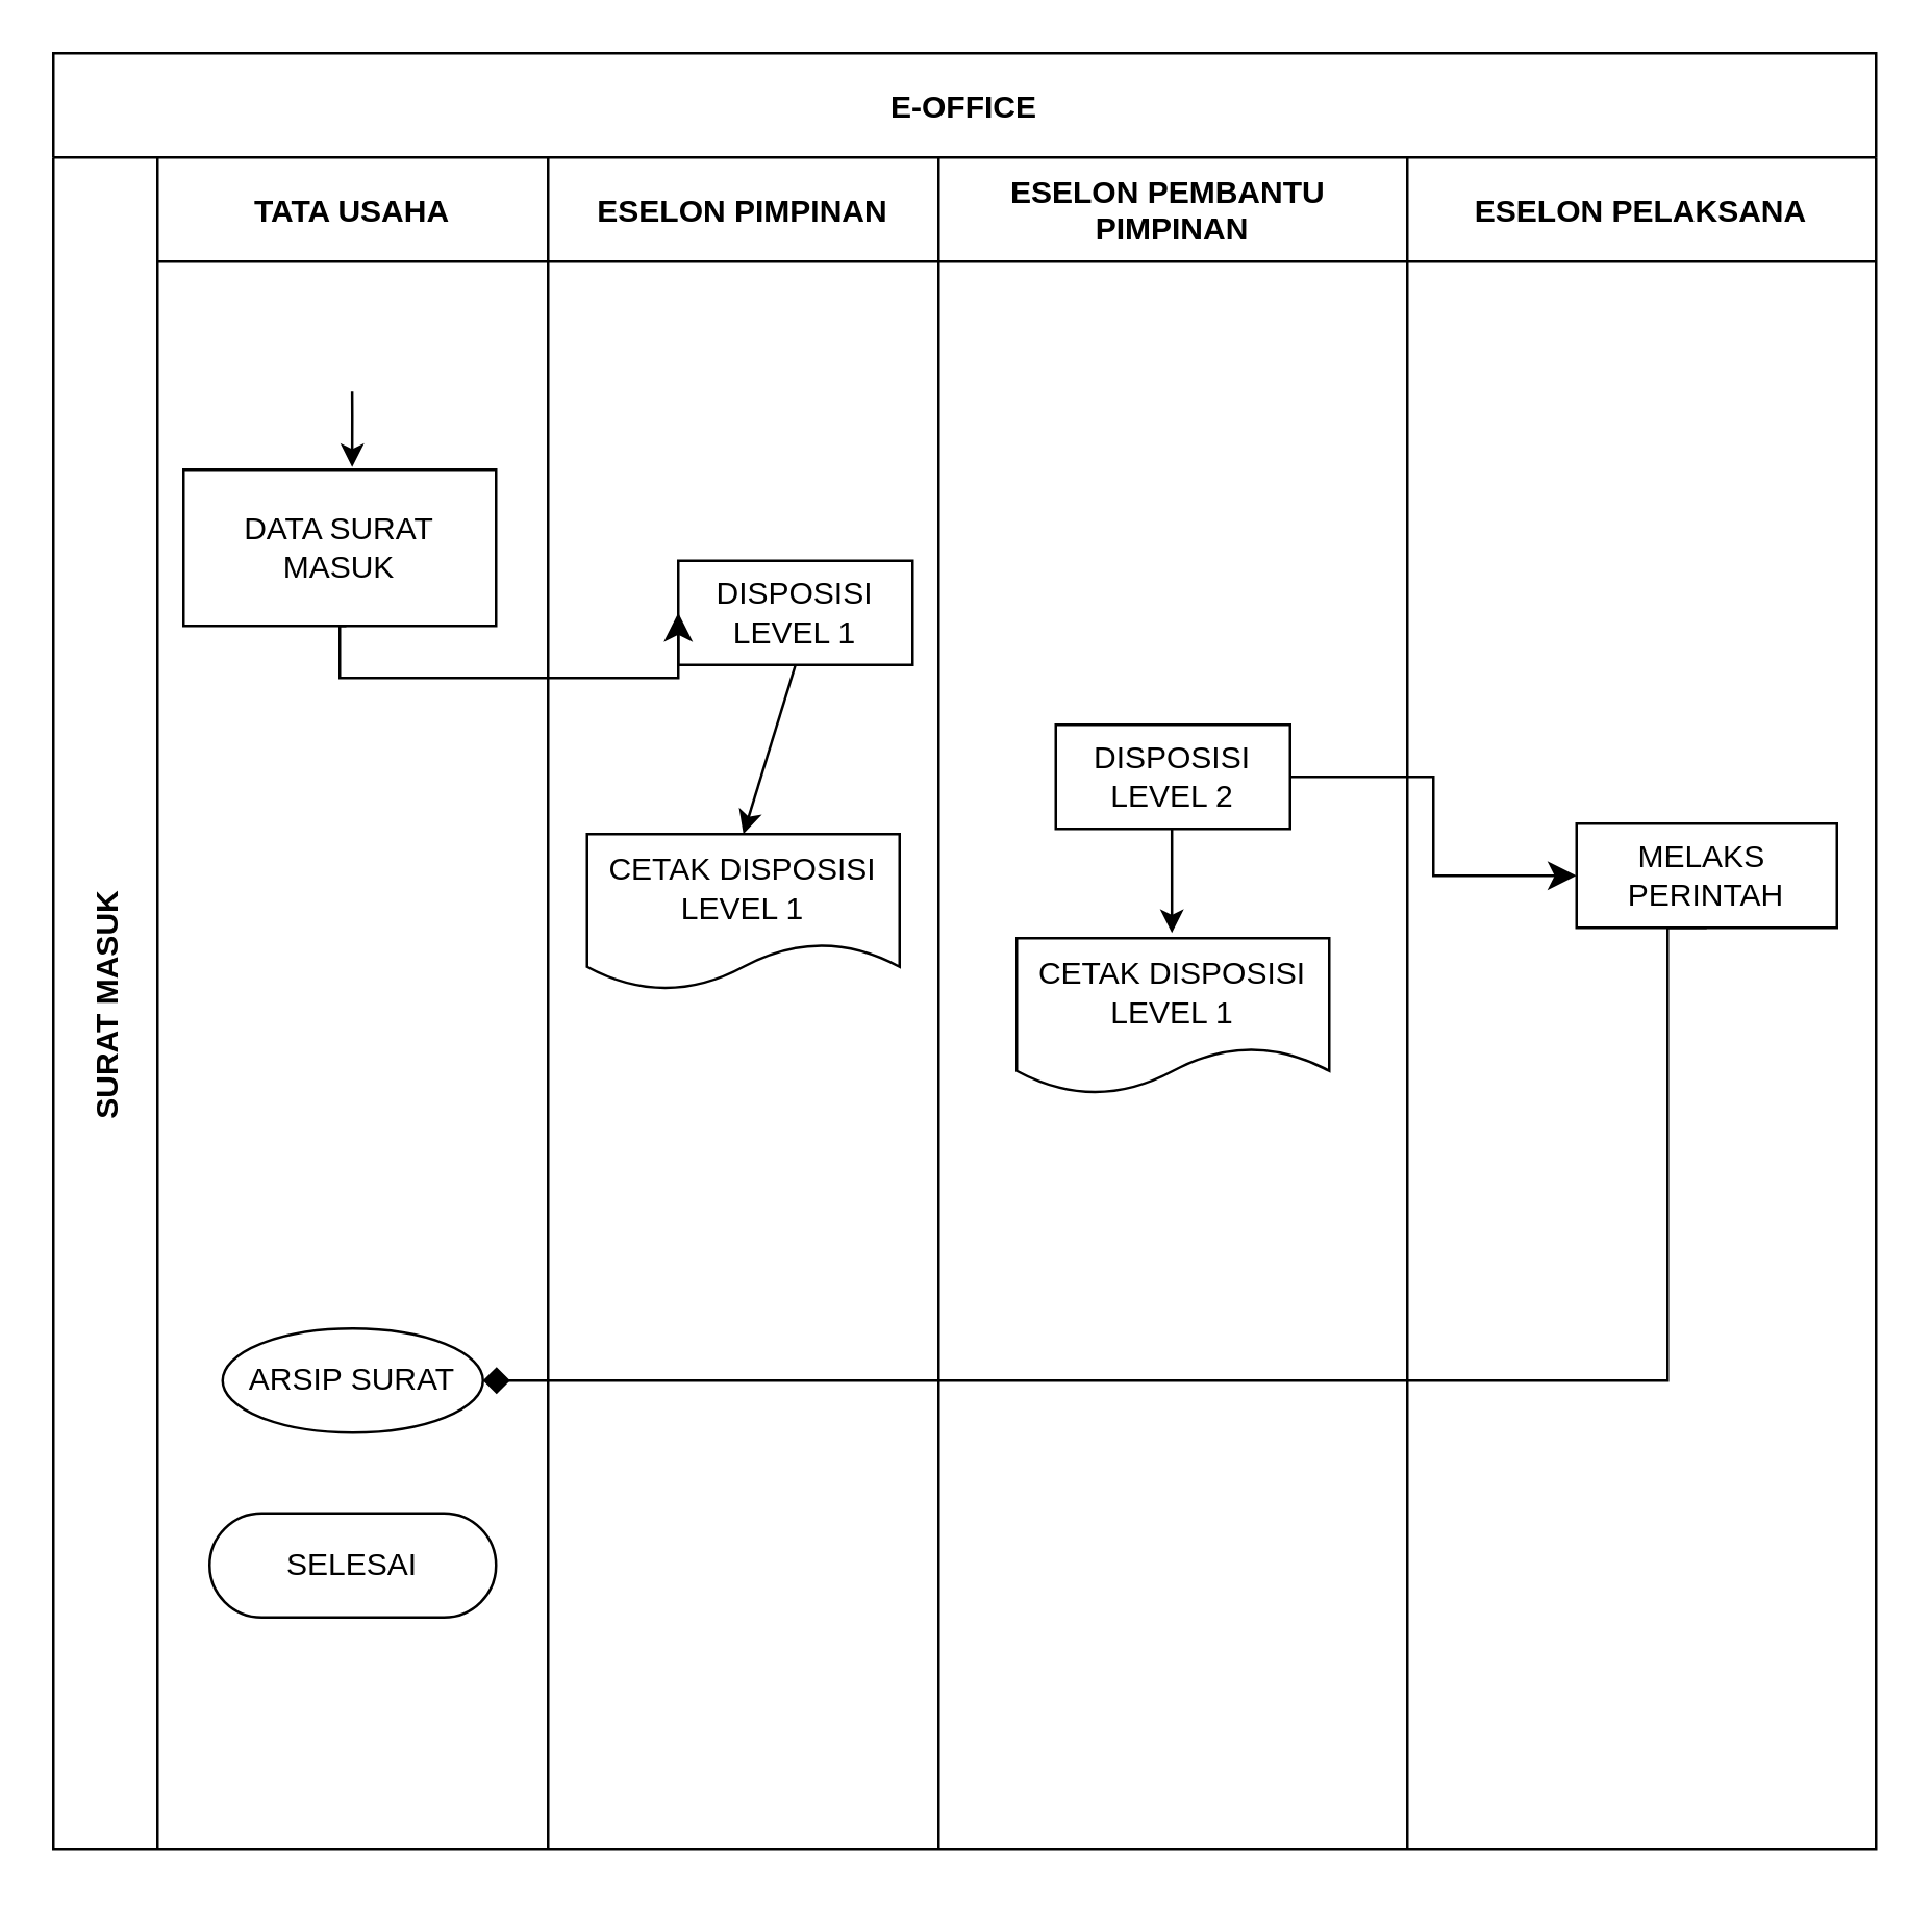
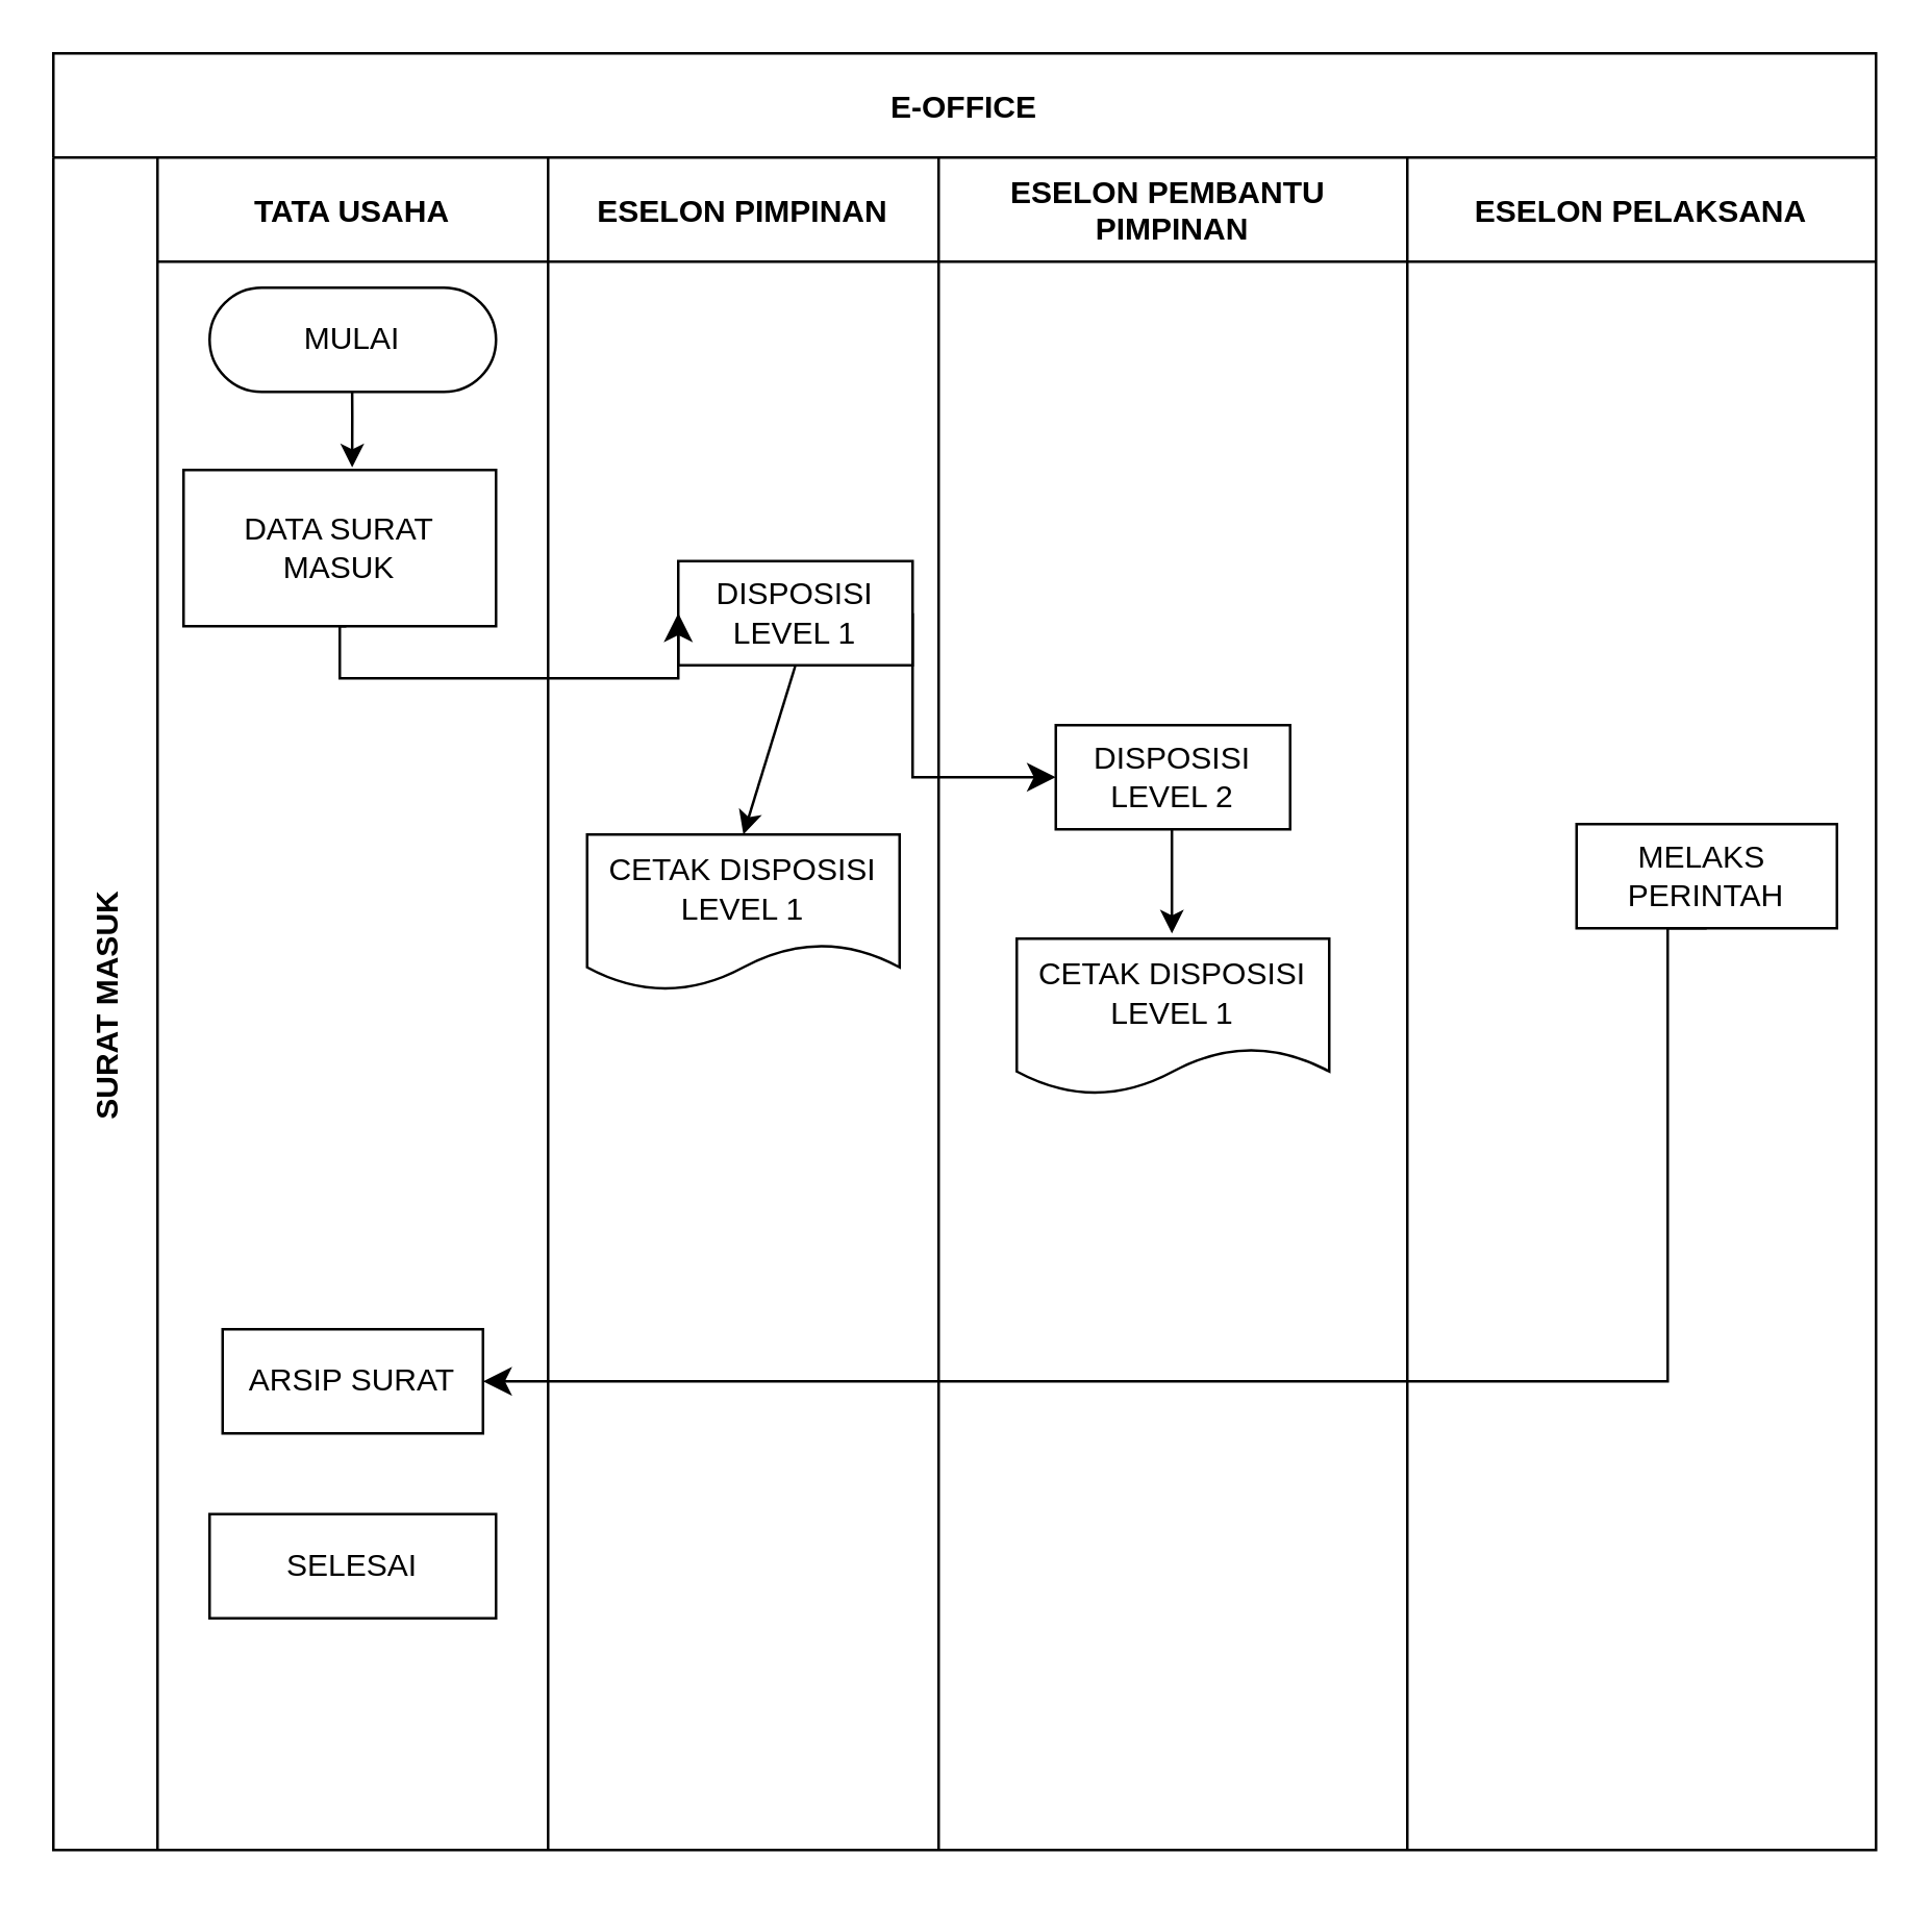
+ <mxCell id="5" value="MULAI" style="rounded=1;whiteSpace=wrap;html=1;arcSize=50;" parent="4" vertex="1"><mxGeometry x="20" y="50" width="110" height="40" as="geometry" /></mxCell>
+ <mxCell id="22" value="" style="edgeStyle=segmentEdgeStyle;endArrow=classic;html=1;curved=0;rounded=0;endSize=8;startSize=8;entryX=0;entryY=0.5;entryDx=0;entryDy=0;exitX=1;exitY=0.5;exitDx=0;exitDy=0;" edge="1" parent="3" source="11" target="15"><mxGeometry width="50" height="50" relative="1" as="geometry"><mxPoint x="300" y="260" as="sourcePoint" /><mxPoint x="380" y="238" as="targetPoint" /><Array as="points"><mxPoint x="330" y="200" /><mxPoint x="330" y="238" /></Array></mxGeometry></mxCell>
- <mxCell id="23" value="" style="edgeStyle=segmentEdgeStyle;endArrow=classic;html=1;curved=0;rounded=0;endSize=8;startSize=8;entryX=0;entryY=0.5;entryDx=0;entryDy=0;exitX=1;exitY=0.5;exitDx=0;exitDy=0;" edge="1" parent="3" source="15" target="19"><mxGeometry width="50" height="50" relative="1" as="geometry"><mxPoint x="530" y="258" as="sourcePoint" /><mxPoint x="555" y="276" as="targetPoint" /><Array as="points"><mxPoint x="530" y="238" /><mxPoint x="530" y="276" /></Array></mxGeometry></mxCell>
- <mxCell id="7" value="ARSIP SURAT" style="ellipse;whiteSpace=wrap;html=1;" vertex="1" parent="4"><mxGeometry x="25" y="450" width="100" height="40" as="geometry" /></mxCell>
+ <mxCell id="7" value="ARSIP SURAT" style="rounded=0;whiteSpace=wrap;html=1;" vertex="1" parent="4"><mxGeometry x="25" y="450" width="100" height="40" as="geometry" /></mxCell>
- <mxCell id="21" value="" style="edgeStyle=segmentEdgeStyle;endArrow=diamond;html=1;curved=0;rounded=0;endSize=8;startSize=8;exitX=0.5;exitY=1;exitDx=0;exitDy=0;" edge="1" parent="3" source="19" target="7"><mxGeometry width="50" height="50" relative="1" as="geometry"><mxPoint x="620" y="310" as="sourcePoint" /><mxPoint x="210" y="328" as="targetPoint" /><Array as="points"><mxPoint x="620" y="470" /></Array></mxGeometry></mxCell>
+ <mxCell id="21" value="" style="edgeStyle=segmentEdgeStyle;endArrow=classic;html=1;curved=0;rounded=0;endSize=8;startSize=8;exitX=0.5;exitY=1;exitDx=0;exitDy=0;" edge="1" parent="3" source="19" target="7"><mxGeometry width="50" height="50" relative="1" as="geometry"><mxPoint x="620" y="310" as="sourcePoint" /><mxPoint x="210" y="328" as="targetPoint" /><Array as="points"><mxPoint x="620" y="470" /></Array></mxGeometry></mxCell>
- <mxCell id="8" value="SELESAI" style="rounded=1;whiteSpace=wrap;html=1;arcSize=50;" vertex="1" parent="4"><mxGeometry x="20" y="521" width="110" height="40" as="geometry" /></mxCell>
+ <mxCell id="8" value="SELESAI" style="whiteSpace=wrap;html=1;arcSize=50;rounded=0;" vertex="1" parent="4"><mxGeometry x="20" y="521" width="110" height="40" as="geometry" /></mxCell>
